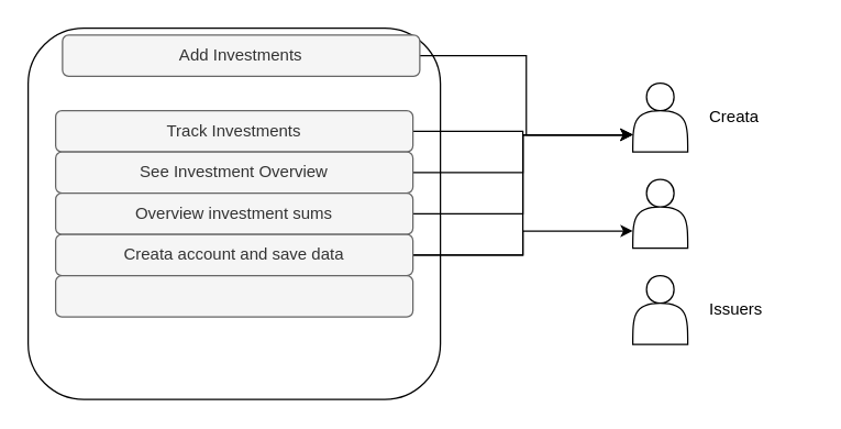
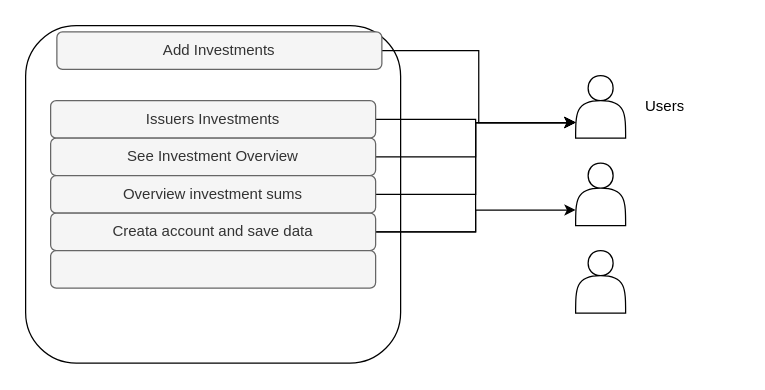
- <mxCell id="6" value="Creata" style="text;strokeColor=none;fillColor=none;align=left;verticalAlign=middle;spacingLeft=4;spacingRight=4;overflow=hidden;points=[[0,0.5],[1,0.5]];portConstraint=eastwest;rotatable=0;whiteSpace=wrap;html=1;" parent="1" vertex="1"><mxGeometry x="510" y="70" width="80" height="30" as="geometry" /></mxCell>
+ <mxCell id="6" value="Users" style="text;strokeColor=none;fillColor=none;align=left;verticalAlign=middle;spacingLeft=4;spacingRight=4;overflow=hidden;points=[[0,0.5],[1,0.5]];portConstraint=eastwest;rotatable=0;whiteSpace=wrap;html=1;" parent="1" vertex="1"><mxGeometry x="510" y="70" width="80" height="30" as="geometry" /></mxCell>
- <mxCell id="11" value="Track Investments" style="text;html=1;align=center;verticalAlign=middle;whiteSpace=wrap;rounded=1;fillColor=#f5f5f5;fontColor=#333333;strokeColor=#666666;" parent="1" vertex="1"><mxGeometry x="40" y="80" width="260" height="30" as="geometry" /></mxCell>
+ <mxCell id="11" value="Issuers Investments" style="text;html=1;align=center;verticalAlign=middle;whiteSpace=wrap;rounded=1;fillColor=#f5f5f5;fontColor=#333333;strokeColor=#666666;" parent="1" vertex="1"><mxGeometry x="40" y="80" width="260" height="30" as="geometry" /></mxCell>
- <mxCell id="7" value="Issuers" style="text;strokeColor=none;fillColor=none;align=left;verticalAlign=middle;spacingLeft=4;spacingRight=4;overflow=hidden;points=[[0,0.5],[1,0.5]];portConstraint=eastwest;rotatable=0;whiteSpace=wrap;html=1;" parent="1" vertex="1"><mxGeometry x="510" y="210" width="80" height="30" as="geometry" /></mxCell>
